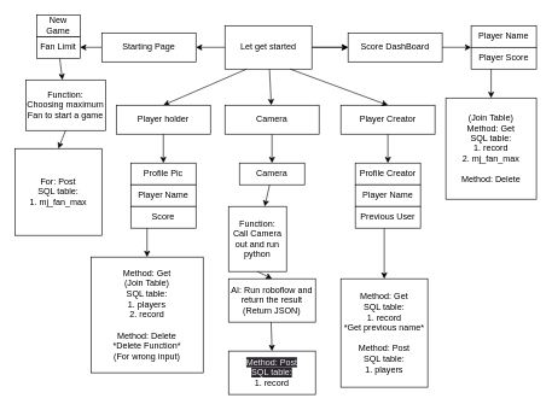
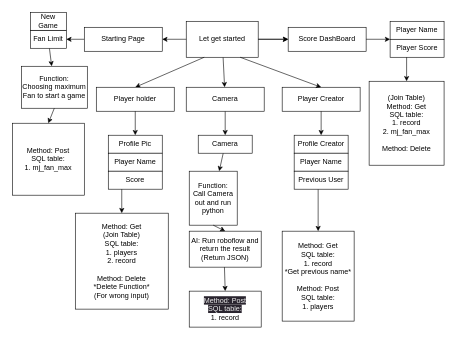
- <mxCell id="36" value="For: Post&lt;br&gt;SQL table: &lt;br&gt;1. mj_fan_max" style="rounded=0;whiteSpace=wrap;html=1;" vertex="1" parent="1"><mxGeometry x="20" y="205" width="120" height="120" as="geometry" /></mxCell>
+ <mxCell id="36" value="Method: Post&lt;br&gt;SQL table: &lt;br&gt;1. mj_fan_max" style="rounded=0;whiteSpace=wrap;html=1;" vertex="1" parent="1"><mxGeometry x="20" y="205" width="120" height="120" as="geometry" /></mxCell>
